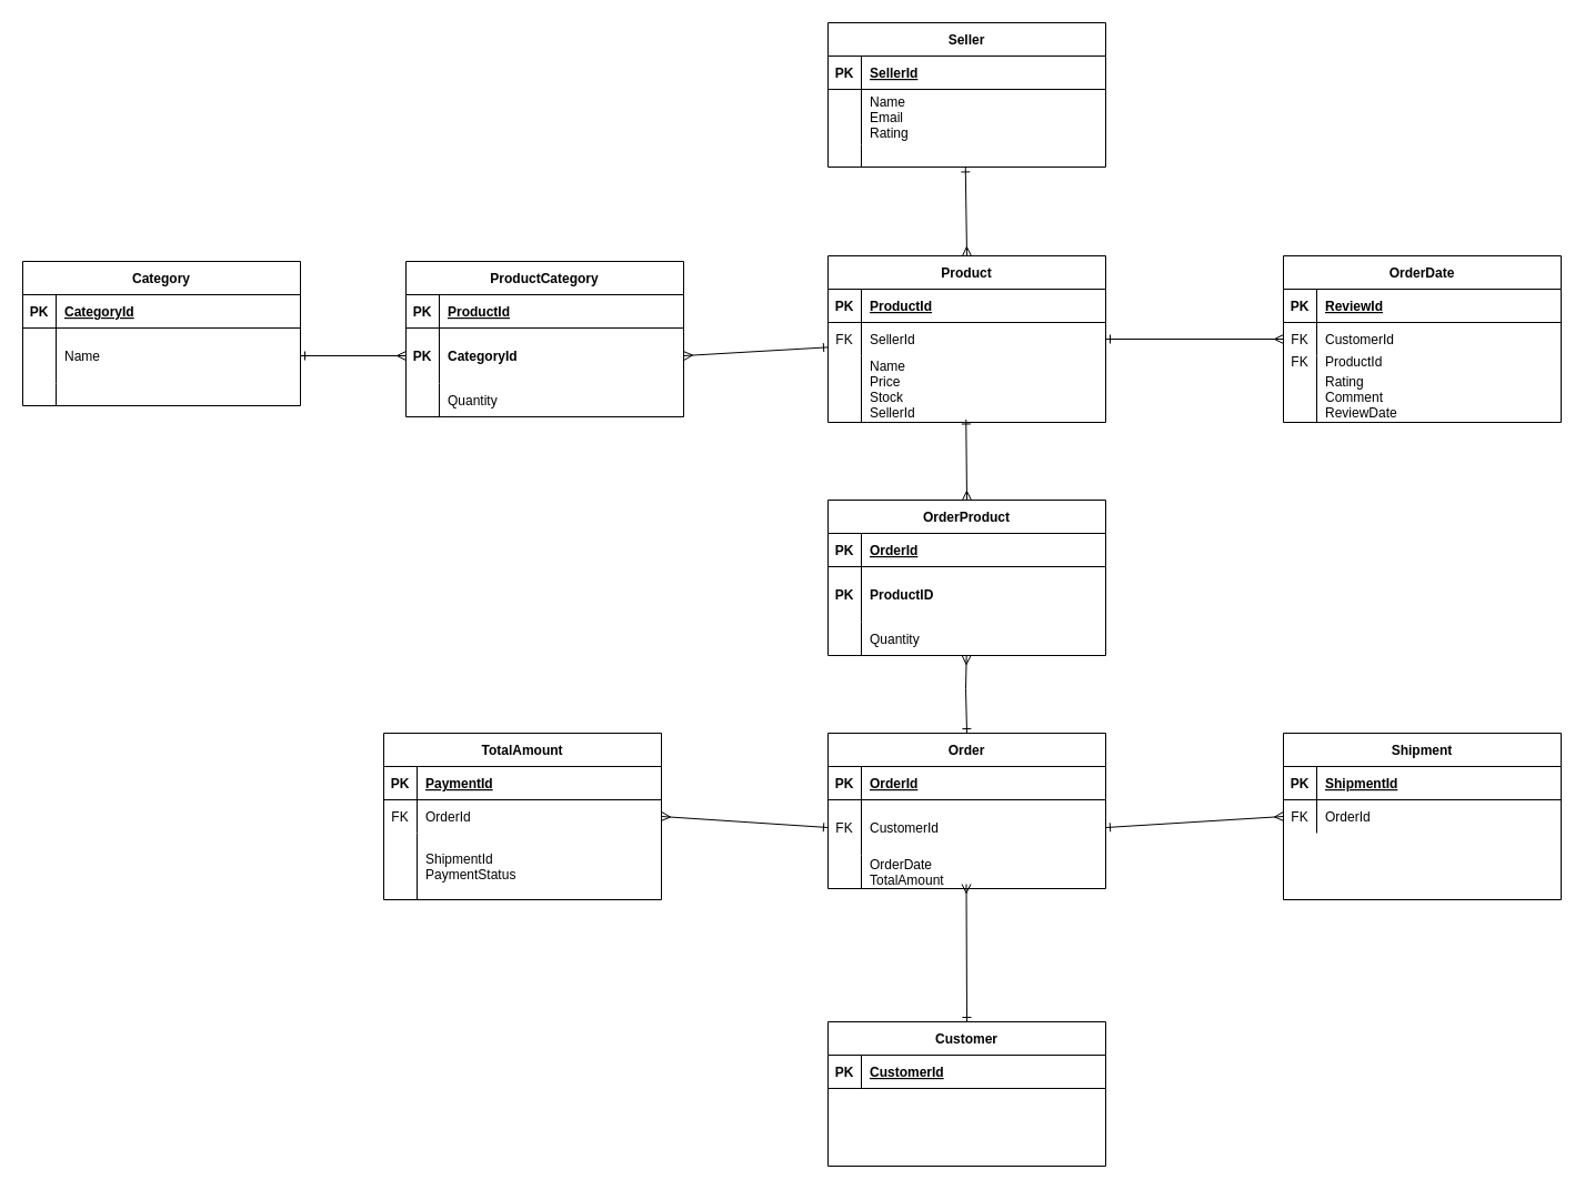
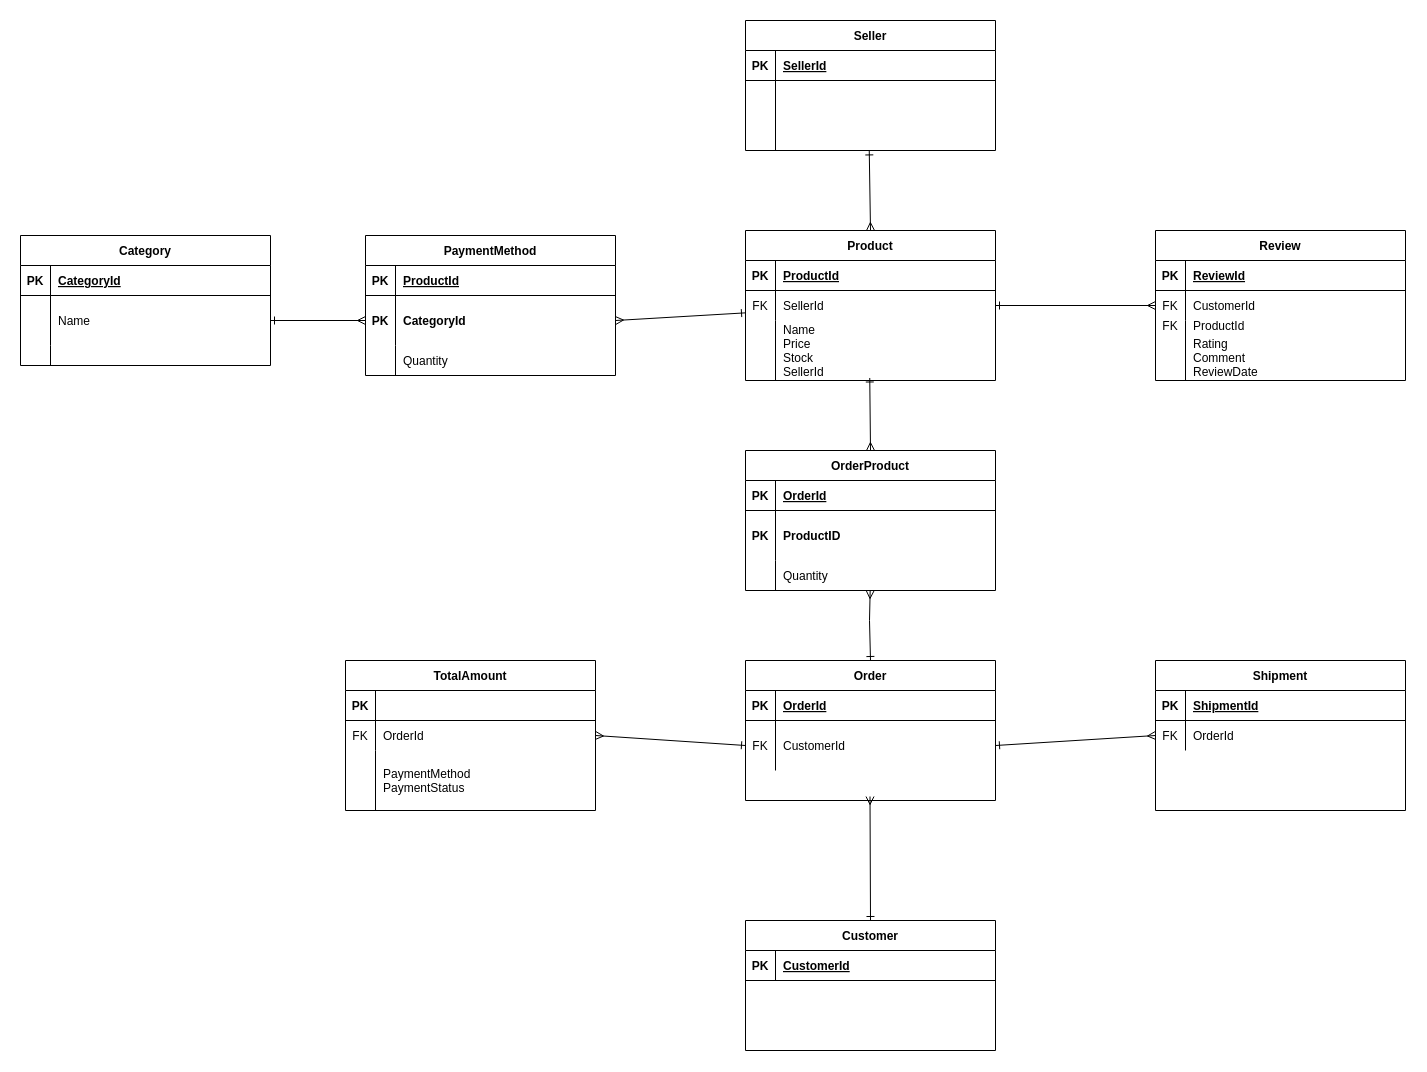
- <mxCell id="24" value="Name&#10;Email&#10;Rating" style="shape=partialRectangle;overflow=hidden;connectable=0;fillColor=none;top=0;left=0;bottom=0;right=0;align=left;spacingLeft=6;" vertex="1" parent="22"><mxGeometry x="30" width="220" height="50" as="geometry"><mxRectangle width="220" height="50" as="alternateBounds" /></mxGeometry></mxCell>
- <mxCell id="67" value="OrderDate" style="shape=table;startSize=30;container=1;collapsible=1;childLayout=tableLayout;fixedRows=1;rowLines=0;fontStyle=1;align=center;resizeLast=1;" vertex="1" parent="1"><mxGeometry x="1155" y="230" width="250" height="150" as="geometry" /></mxCell>
+ <mxCell id="67" value="Review" style="shape=table;startSize=30;container=1;collapsible=1;childLayout=tableLayout;fixedRows=1;rowLines=0;fontStyle=1;align=center;resizeLast=1;" vertex="1" parent="1"><mxGeometry x="1155" y="230" width="250" height="150" as="geometry" /></mxCell>
- <mxCell id="89" value="ProductCategory" style="shape=table;startSize=30;container=1;collapsible=1;childLayout=tableLayout;fixedRows=1;rowLines=0;fontStyle=1;align=center;resizeLast=1;" vertex="1" parent="1"><mxGeometry x="365" y="235" width="250" height="140" as="geometry" /></mxCell>
+ <mxCell id="89" value="PaymentMethod" style="shape=table;startSize=30;container=1;collapsible=1;childLayout=tableLayout;fixedRows=1;rowLines=0;fontStyle=1;align=center;resizeLast=1;" vertex="1" parent="1"><mxGeometry x="365" y="235" width="250" height="140" as="geometry" /></mxCell>
- <mxCell id="60" value="PaymentId" style="shape=partialRectangle;overflow=hidden;connectable=0;fillColor=none;top=0;left=0;bottom=0;right=0;align=left;spacingLeft=6;fontStyle=5;" vertex="1" parent="58"><mxGeometry x="30" width="220" height="30" as="geometry"><mxRectangle width="220" height="30" as="alternateBounds" /></mxGeometry></mxCell>
- <mxCell id="66" value="ShipmentId&#10;PaymentStatus" style="shape=partialRectangle;overflow=hidden;connectable=0;fillColor=none;top=0;left=0;bottom=0;right=0;align=left;spacingLeft=6;" vertex="1" parent="64"><mxGeometry x="30" width="220" height="60" as="geometry"><mxRectangle width="220" height="60" as="alternateBounds" /></mxGeometry></mxCell>
+ <mxCell id="66" value="PaymentMethod&#10;PaymentStatus" style="shape=partialRectangle;overflow=hidden;connectable=0;fillColor=none;top=0;left=0;bottom=0;right=0;align=left;spacingLeft=6;" vertex="1" parent="64"><mxGeometry x="30" width="220" height="60" as="geometry"><mxRectangle width="220" height="60" as="alternateBounds" /></mxGeometry></mxCell>
- <mxCell id="37" value="OrderDate&#10;TotalAmount" style="shape=partialRectangle;overflow=hidden;connectable=0;fillColor=none;top=0;left=0;bottom=0;right=0;align=left;spacingLeft=6;" vertex="1" parent="35"><mxGeometry x="30" width="220" height="30" as="geometry"><mxRectangle width="220" height="30" as="alternateBounds" /></mxGeometry></mxCell>
